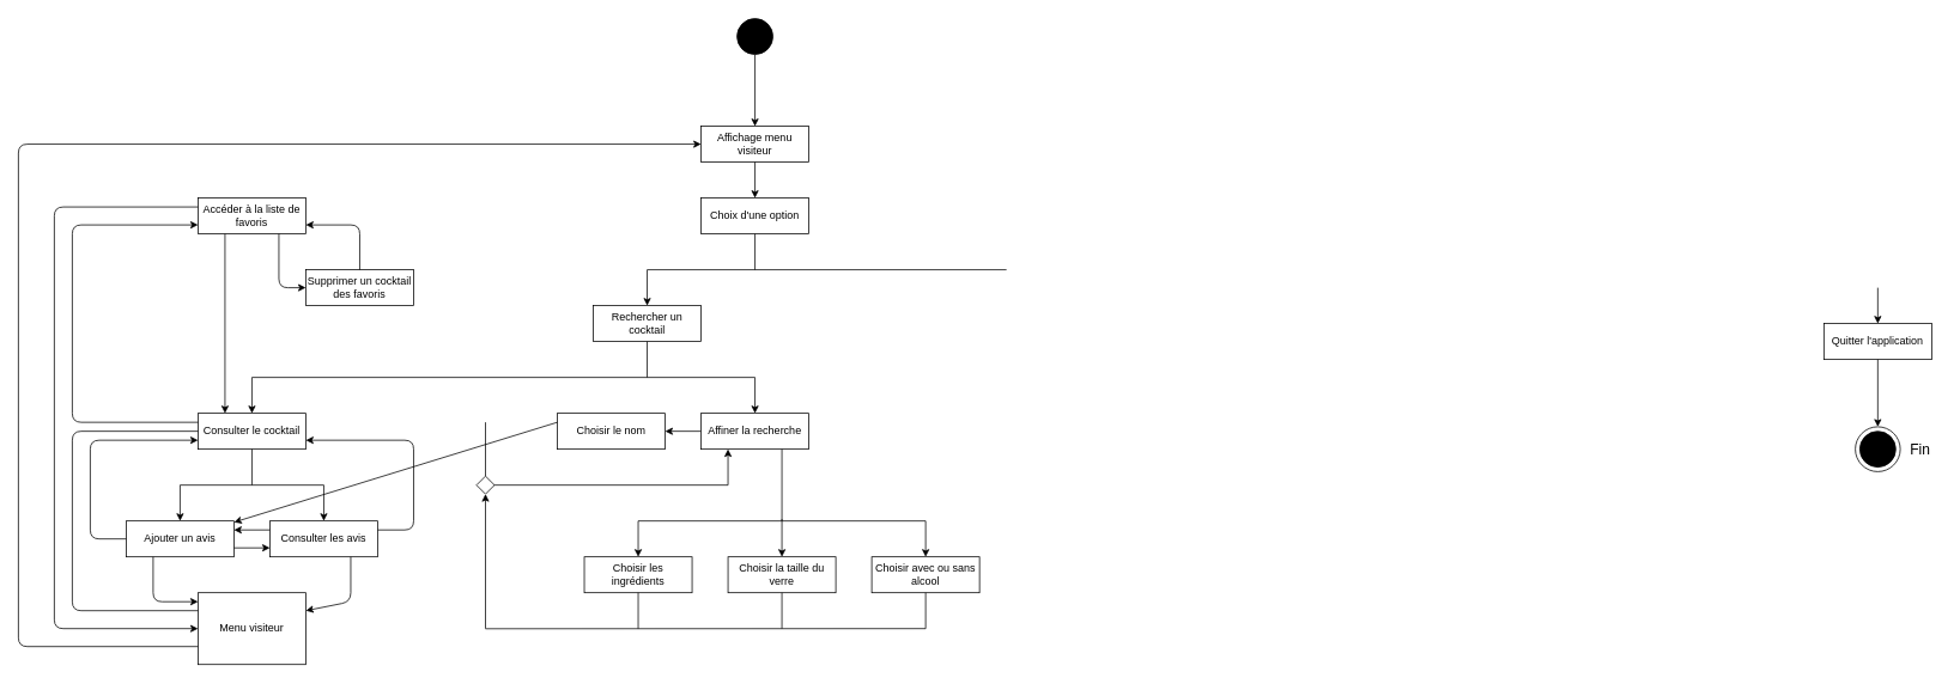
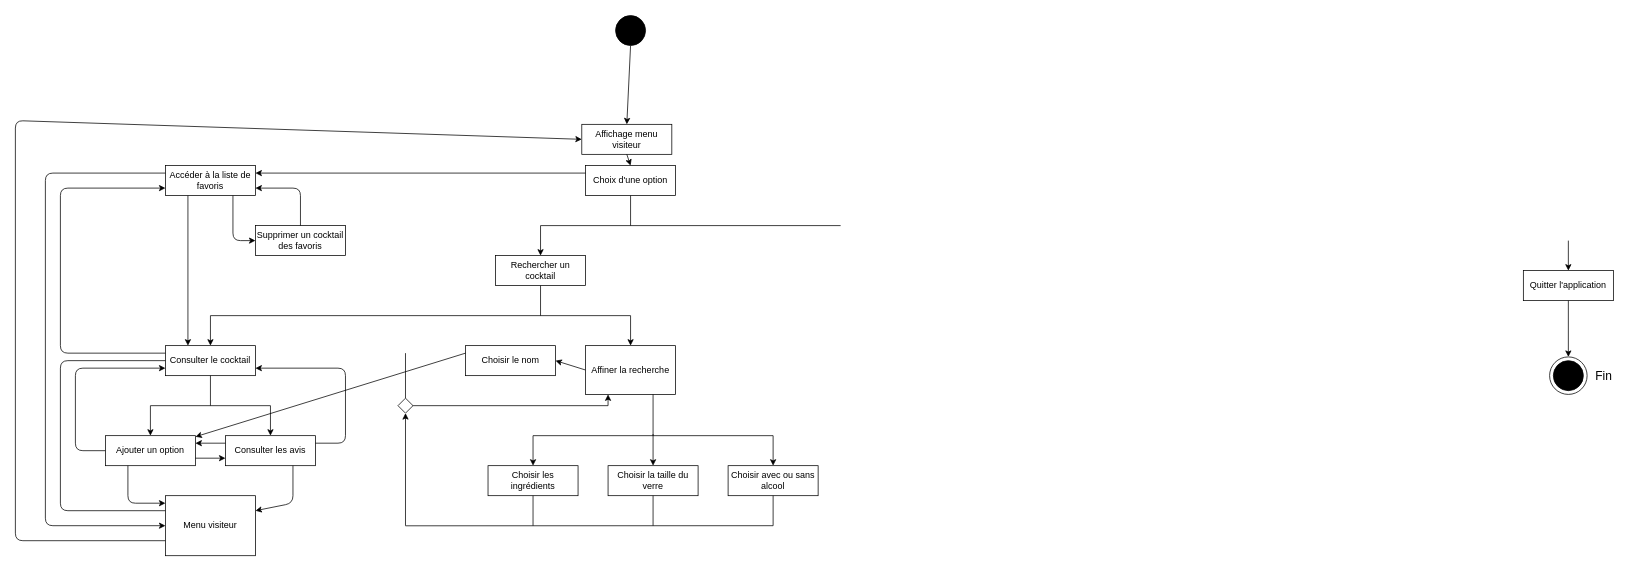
- <mxCell id="3" value="Affichage menu visiteur" style="rounded=0;whiteSpace=wrap;html=1;fillColor=#FFFFFF;" vertex="1" parent="1"><mxGeometry x="780" y="140" width="120" height="40" as="geometry" /></mxCell>
+ <mxCell id="3" value="Affichage menu visiteur" style="rounded=0;whiteSpace=wrap;html=1;fillColor=#FFFFFF;" vertex="1" parent="1"><mxGeometry x="775" y="165" width="120" height="40" as="geometry" /></mxCell>
+ <mxCell id="62" value="" style="endArrow=classic;html=1;exitX=0;exitY=0.25;exitDx=0;exitDy=0;entryX=1;entryY=0.25;entryDx=0;entryDy=0;" edge="1" parent="1" source="14" target="49"><mxGeometry width="50" height="50" relative="1" as="geometry"><mxPoint x="680" y="530" as="sourcePoint" /><mxPoint x="730" y="480" as="targetPoint" /></mxGeometry></mxCell>
- <mxCell id="28" value="Affiner la recherche" style="rounded=0;whiteSpace=wrap;html=1;fillColor=#FFFFFF;" vertex="1" parent="1"><mxGeometry x="780" y="460" width="120" height="40" as="geometry" /></mxCell>
+ <mxCell id="28" value="Affiner la recherche" style="rounded=0;whiteSpace=wrap;html=1;fillColor=#FFFFFF;" vertex="1" parent="1"><mxGeometry x="780" y="460" width="120" height="65" as="geometry" /></mxCell>
- <mxCell id="50" value="Ajouter un avis" style="rounded=0;whiteSpace=wrap;html=1;fillColor=#FFFFFF;" vertex="1" parent="1"><mxGeometry x="140" y="580" width="120" height="40" as="geometry" /></mxCell>
+ <mxCell id="50" value="Ajouter un option" style="rounded=0;whiteSpace=wrap;html=1;fillColor=#FFFFFF;" vertex="1" parent="1"><mxGeometry x="140" y="580" width="120" height="40" as="geometry" /></mxCell>
